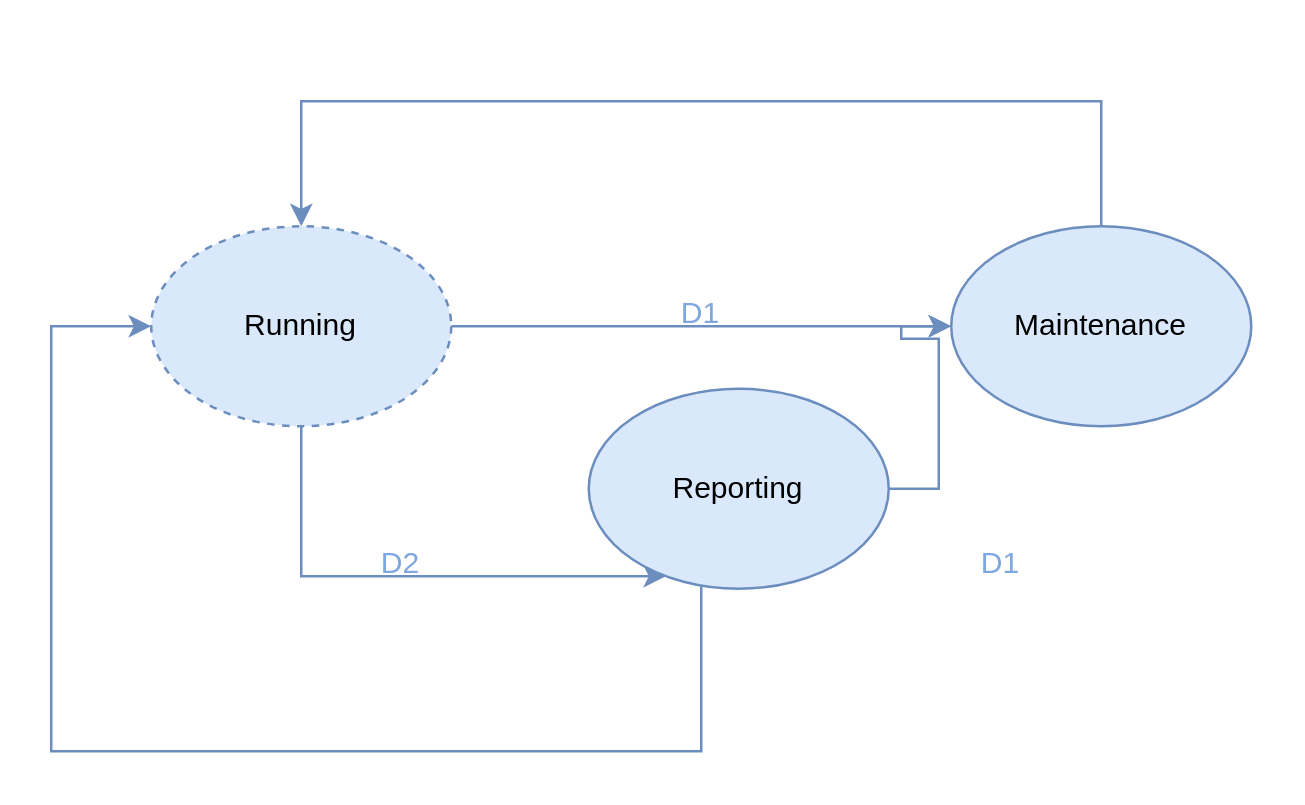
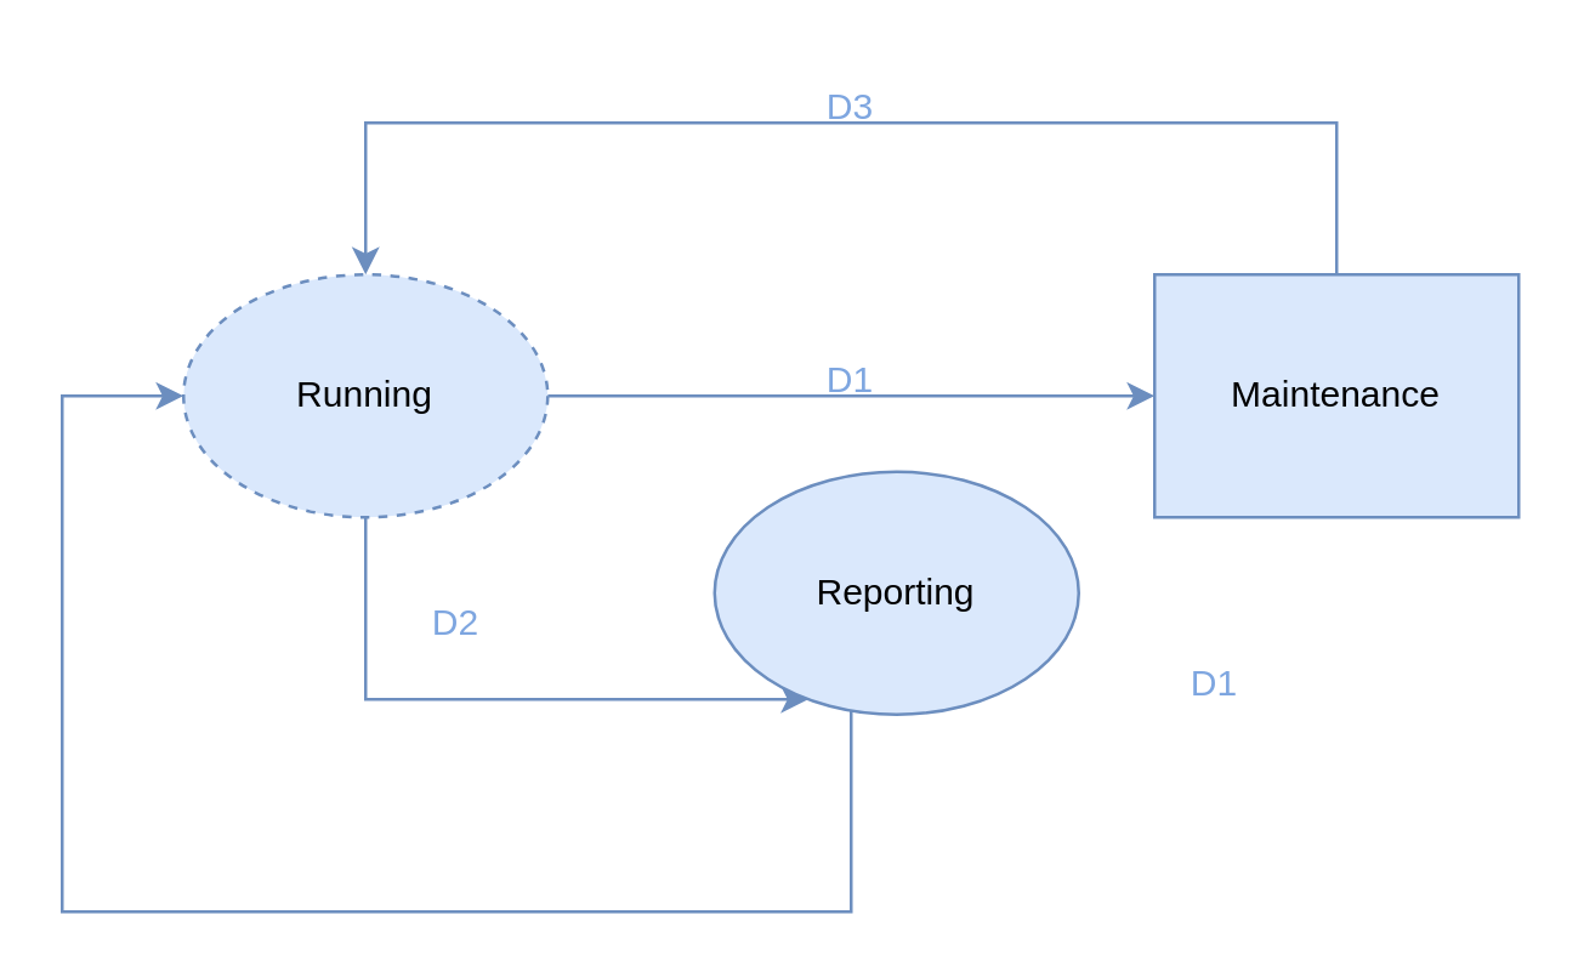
+ <mxCell id="10" value="D3" style="text;html=1;strokeColor=none;fillColor=none;align=center;verticalAlign=middle;whiteSpace=wrap;rounded=0;fontColor=#7EA6E0;" vertex="1" parent="1"><mxGeometry x="250" y="20" width="60" height="30" as="geometry" /></mxCell>
- <mxCell id="6" value="Maintenance" style="ellipse;whiteSpace=wrap;html=1;fillColor=#dae8fc;strokeColor=#6c8ebf;" parent="1" vertex="1"><mxGeometry x="380" y="90" width="120" height="80" as="geometry" /></mxCell>
+ <mxCell id="6" value="Maintenance" style="whiteSpace=wrap;html=1;fillColor=#dae8fc;strokeColor=#6c8ebf;rounded=0;" parent="1" vertex="1"><mxGeometry x="380" y="90" width="120" height="80" as="geometry" /></mxCell>
- <mxCell id="7" style="edgeStyle=orthogonalEdgeStyle;rounded=0;orthogonalLoop=1;jettySize=auto;html=1;fillColor=#dae8fc;strokeColor=#6c8ebf;" parent="1" source="9" target="6" edge="1"><mxGeometry relative="1" as="geometry" /></mxCell>
- <mxCell id="13" value="D2" style="text;html=1;strokeColor=none;fillColor=none;align=center;verticalAlign=middle;whiteSpace=wrap;rounded=0;fontColor=#7EA6E0;" vertex="1" parent="1"><mxGeometry x="130" y="210" width="60" height="30" as="geometry" /></mxCell>
+ <mxCell id="13" value="D2" style="text;html=1;strokeColor=none;fillColor=none;align=center;verticalAlign=middle;whiteSpace=wrap;rounded=0;fontColor=#7EA6E0;" vertex="1" parent="1"><mxGeometry x="120" y="190" width="60" height="30" as="geometry" /></mxCell>
